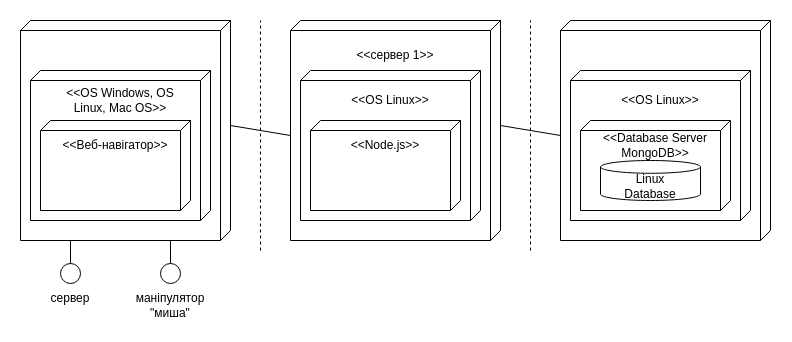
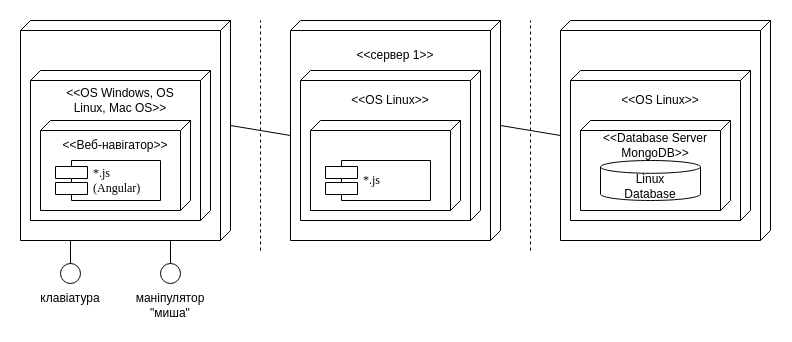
- <mxCell id="20" value="&amp;lt;&amp;lt;Node.js&amp;gt;&amp;gt;" style="text;html=1;strokeColor=none;fillColor=none;align=center;verticalAlign=middle;whiteSpace=wrap;rounded=0;" parent="1" vertex="1"><mxGeometry x="325" y="130" width="120" height="30" as="geometry" /></mxCell>
+ <mxCell id="7" value="*.js&lt;br&gt;(Angular)" style="shape=component;align=left;spacingLeft=36;rounded=0;shadow=0;comic=0;labelBackgroundColor=none;strokeWidth=1;fontFamily=Verdana;fontSize=12;html=1;" parent="1" vertex="1"><mxGeometry x="55" y="160" width="105" height="40" as="geometry" /></mxCell>
+ <mxCell id="21" value="*.js&lt;br&gt;" style="shape=component;align=left;spacingLeft=36;rounded=0;shadow=0;comic=0;labelBackgroundColor=none;strokeWidth=1;fontFamily=Verdana;fontSize=12;html=1;" parent="1" vertex="1"><mxGeometry x="325" y="160" width="105" height="40" as="geometry" /></mxCell>
- <mxCell id="11" value="сервер" style="text;html=1;strokeColor=none;fillColor=none;align=center;verticalAlign=middle;whiteSpace=wrap;rounded=0;" parent="1" vertex="1"><mxGeometry x="40" y="283" width="60" height="30" as="geometry" /></mxCell>
+ <mxCell id="11" value="клавіатура" style="text;html=1;strokeColor=none;fillColor=none;align=center;verticalAlign=middle;whiteSpace=wrap;rounded=0;" parent="1" vertex="1"><mxGeometry x="40" y="283" width="60" height="30" as="geometry" /></mxCell>
